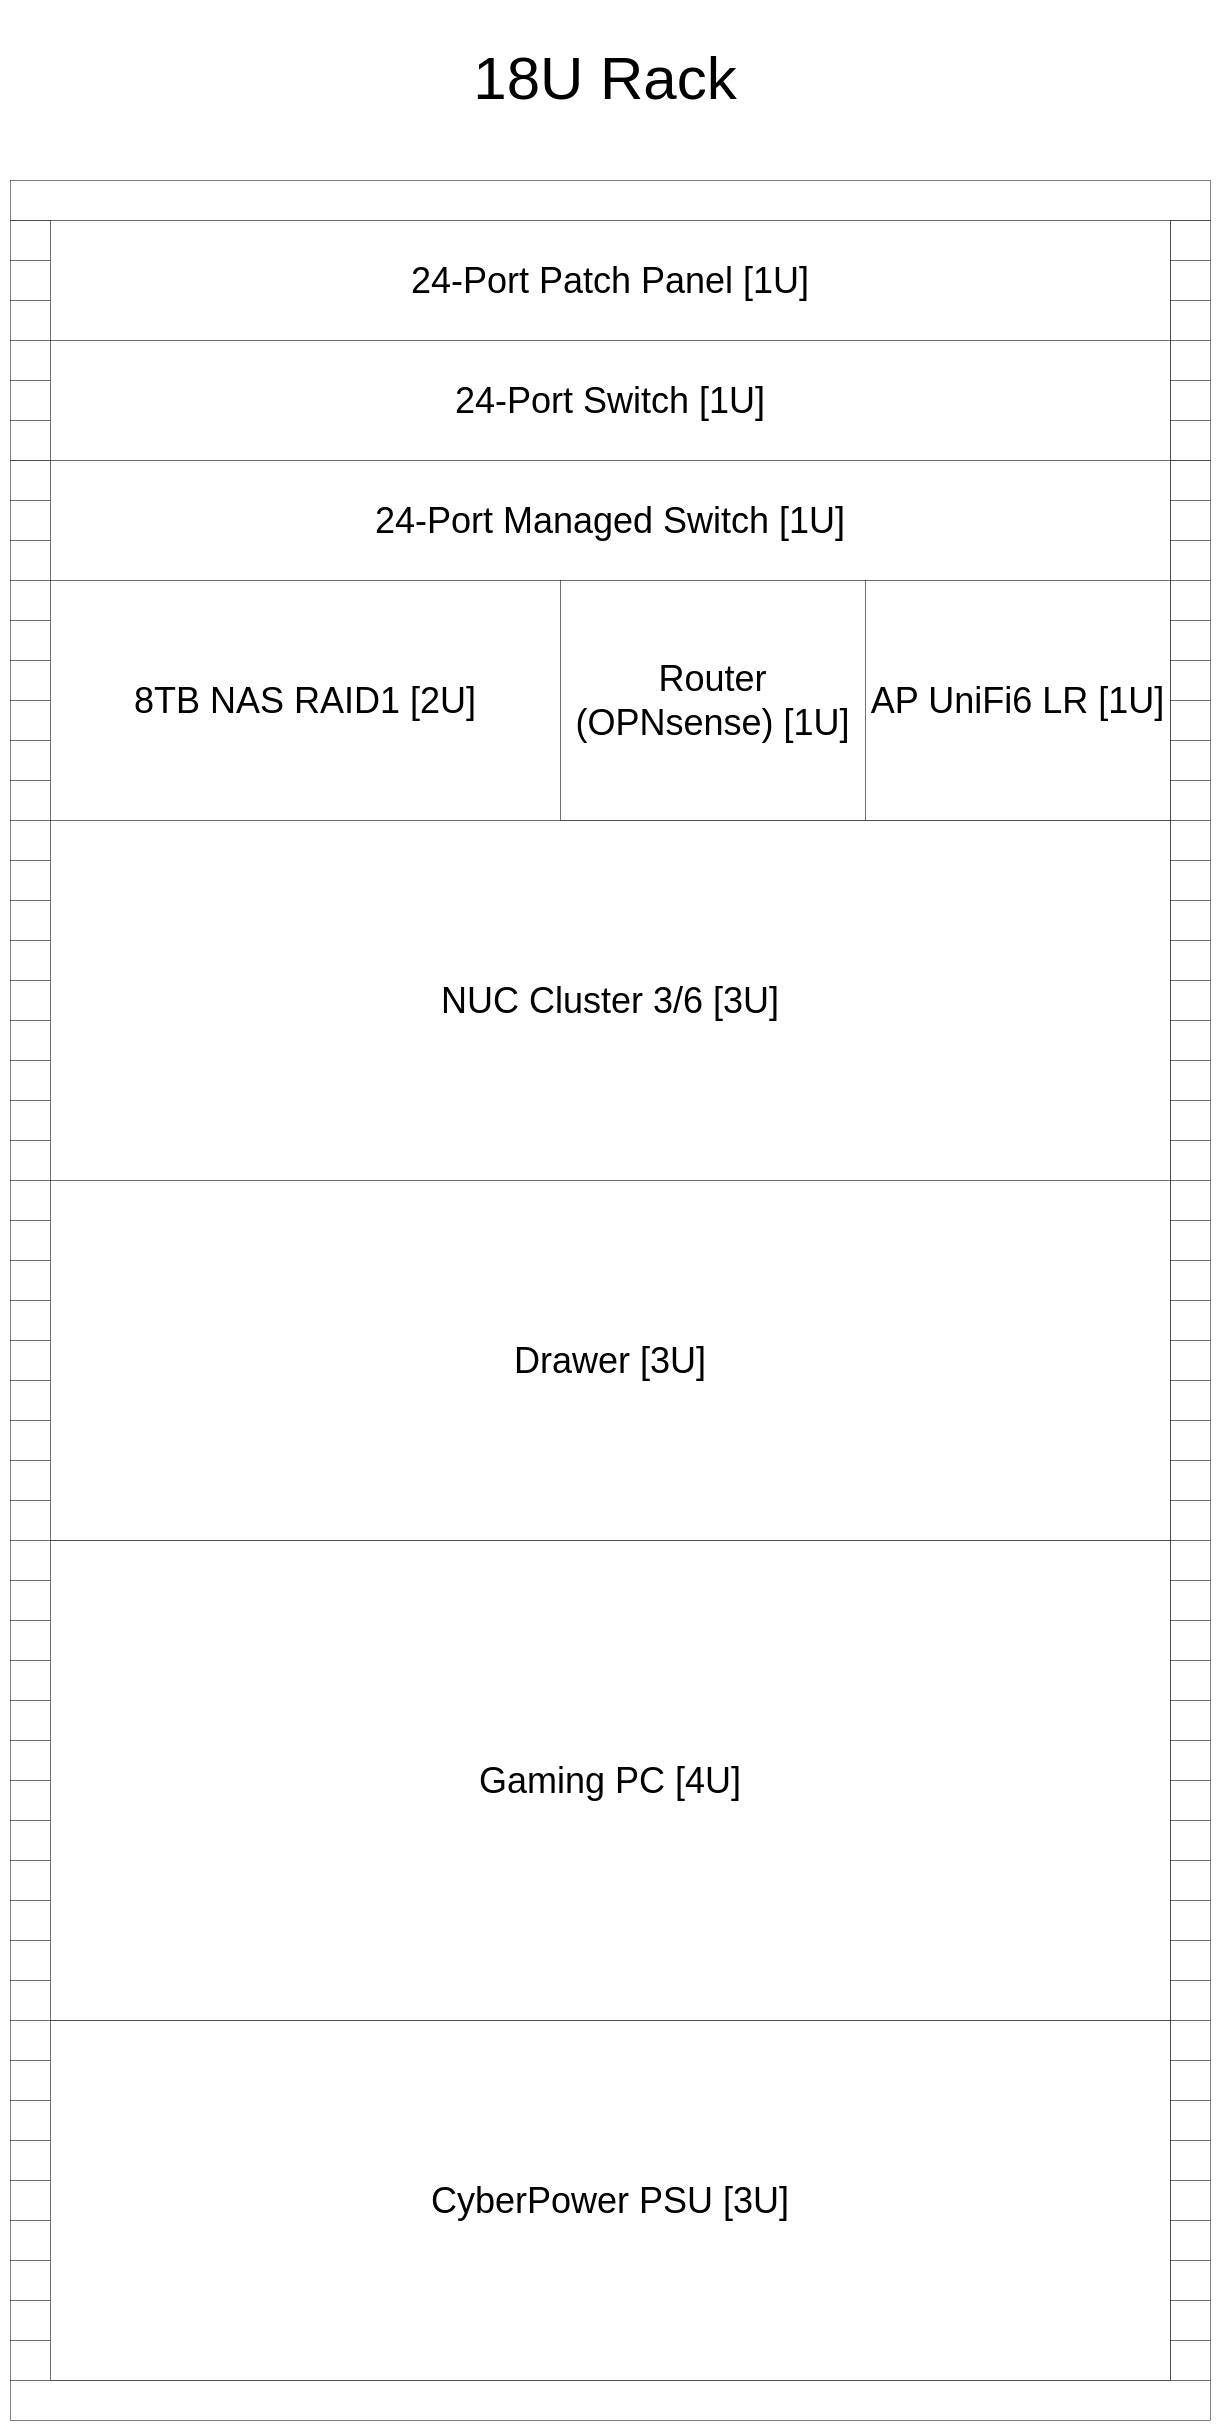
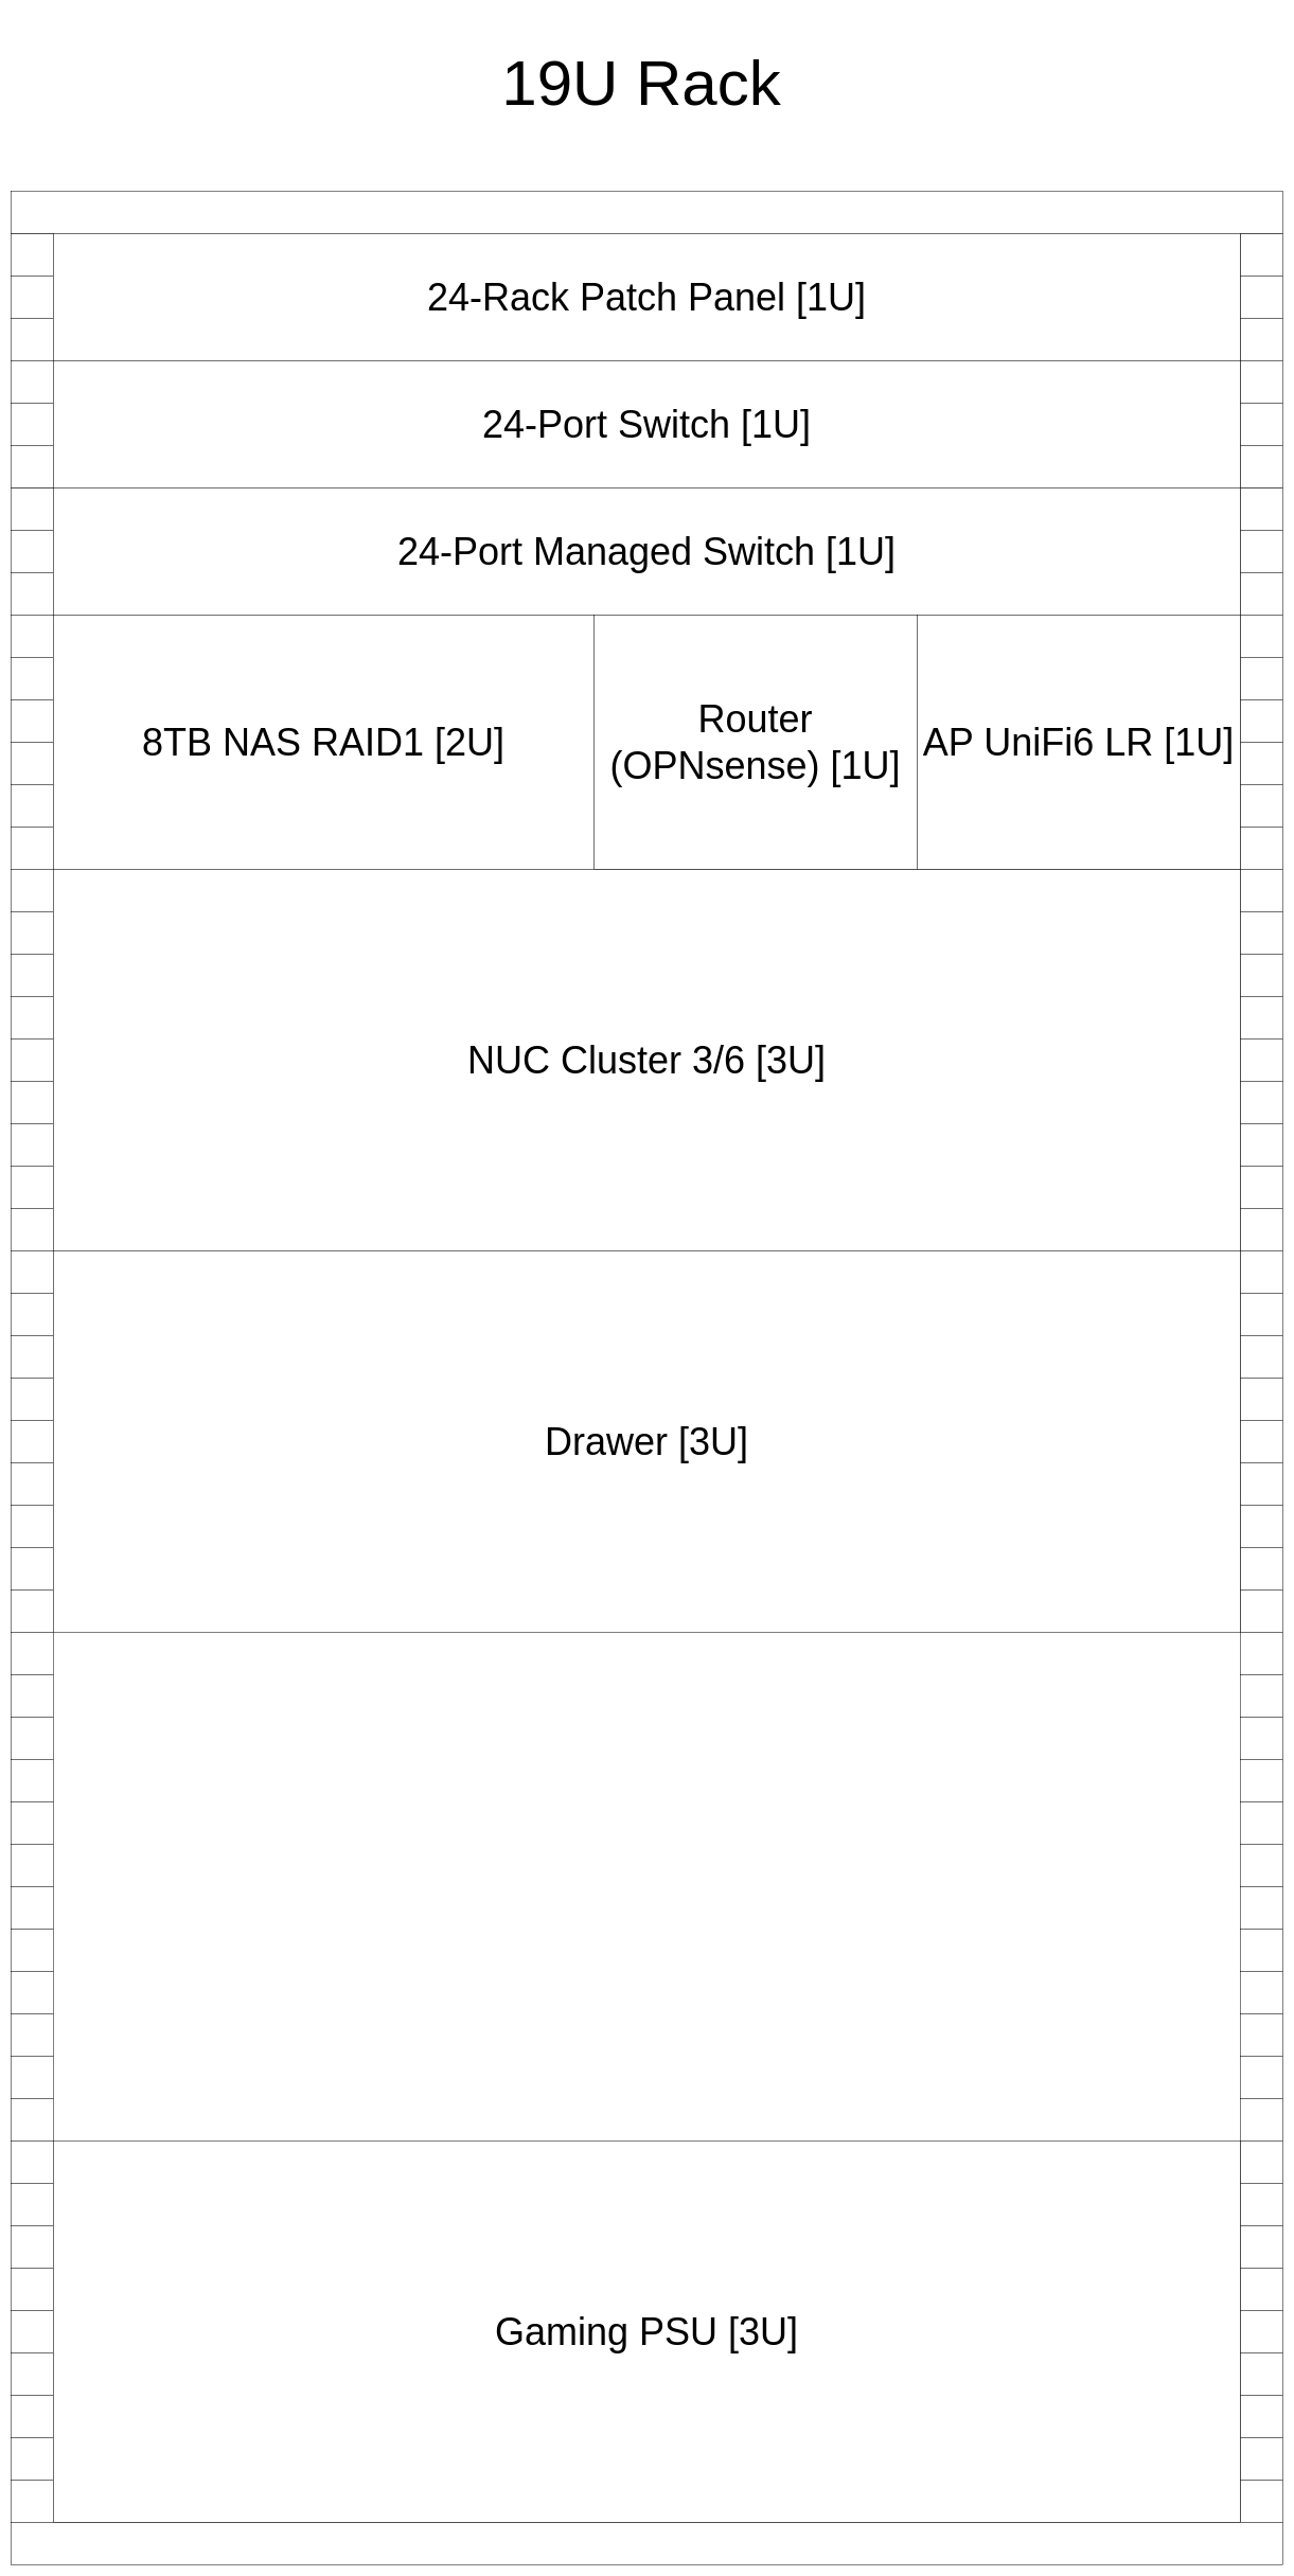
- <mxCell id="114" value="&lt;font style=&quot;font-size: 120px;&quot;&gt;18U Rack&lt;/font&gt;" style="text;html=1;align=center;verticalAlign=middle;whiteSpace=wrap;rounded=0;" vertex="1" parent="1"><mxGeometry x="730" y="20" width="960" height="270" as="geometry" /></mxCell>
+ <mxCell id="114" value="&lt;font style=&quot;font-size: 120px;&quot;&gt;19U Rack&lt;/font&gt;" style="text;html=1;align=center;verticalAlign=middle;whiteSpace=wrap;rounded=0;" vertex="1" parent="1"><mxGeometry x="730" y="20" width="960" height="270" as="geometry" /></mxCell>
- <mxCell id="112" value="&lt;font style=&quot;font-size: 72px;&quot;&gt;24-Port Patch Panel [1U]&lt;/font&gt;" style="rounded=0;whiteSpace=wrap;html=1;" vertex="1" parent="1"><mxGeometry x="100" y="440" width="2240" height="240" as="geometry" /></mxCell>
+ <mxCell id="112" value="&lt;font style=&quot;font-size: 72px;&quot;&gt;24-Rack Patch Panel [1U]&lt;/font&gt;" style="rounded=0;whiteSpace=wrap;html=1;" vertex="1" parent="1"><mxGeometry x="100" y="440" width="2240" height="240" as="geometry" /></mxCell>
- <mxCell id="115" value="&lt;font style=&quot;font-size: 72px;&quot;&gt;Gaming PC [4U]&lt;/font&gt;" style="rounded=0;whiteSpace=wrap;html=1;" vertex="1" parent="1"><mxGeometry x="100" y="3080" width="2240" height="960" as="geometry" /></mxCell>
- <mxCell id="113" value="&lt;font style=&quot;font-size: 72px;&quot;&gt;CyberPower PSU [3U]&lt;/font&gt;" style="rounded=0;whiteSpace=wrap;html=1;" vertex="1" parent="1"><mxGeometry x="100" y="4040" width="2240" height="720" as="geometry" /></mxCell>
+ <mxCell id="113" value="&lt;font style=&quot;font-size: 72px;&quot;&gt;Gaming PSU [3U]&lt;/font&gt;" style="rounded=0;whiteSpace=wrap;html=1;" vertex="1" parent="1"><mxGeometry x="100" y="4040" width="2240" height="720" as="geometry" /></mxCell>
